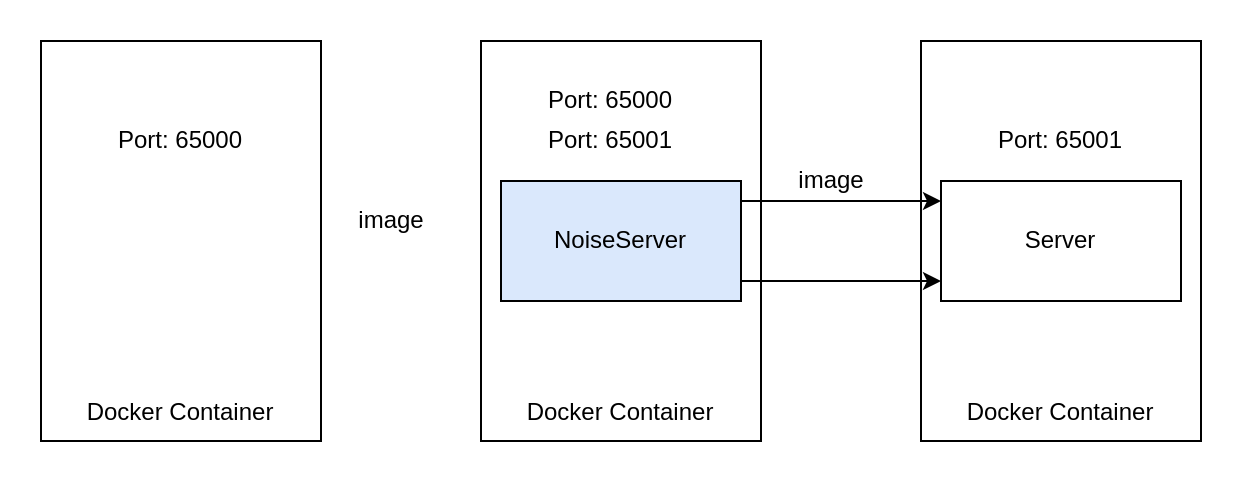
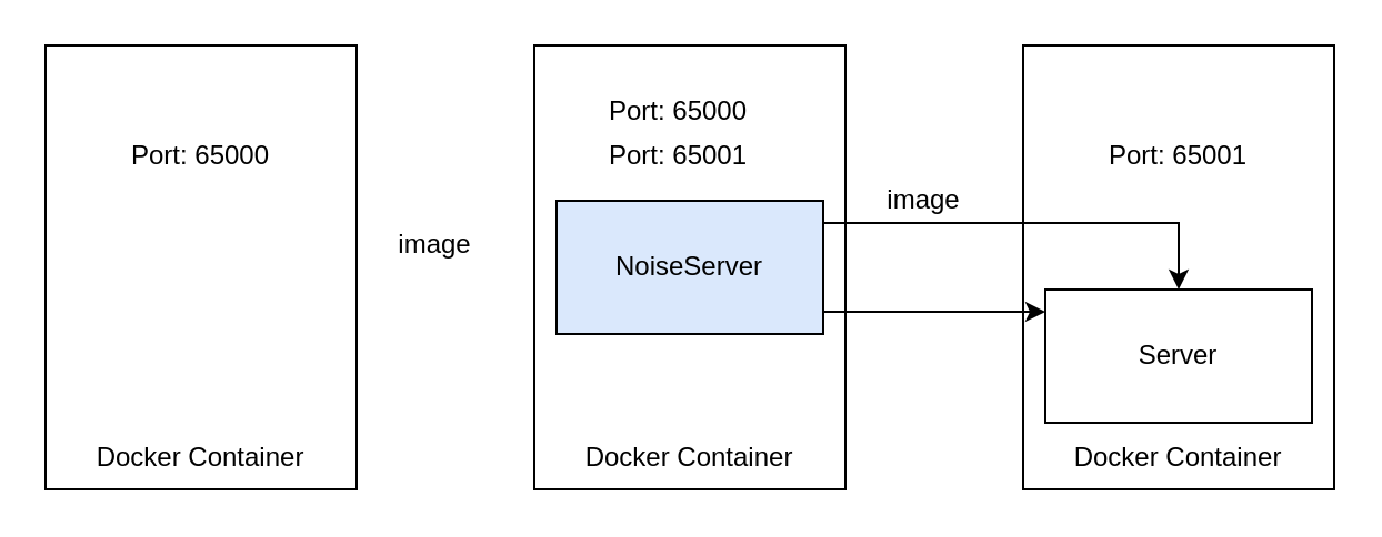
- <mxCell id="8" value="Server" style="rounded=0;whiteSpace=wrap;html=1;" vertex="1" parent="1"><mxGeometry x="470" y="90" width="120" height="60" as="geometry" /></mxCell>
+ <mxCell id="8" value="Server" style="rounded=0;whiteSpace=wrap;html=1;" vertex="1" parent="1"><mxGeometry x="470" y="130" width="120" height="60" as="geometry" /></mxCell>
